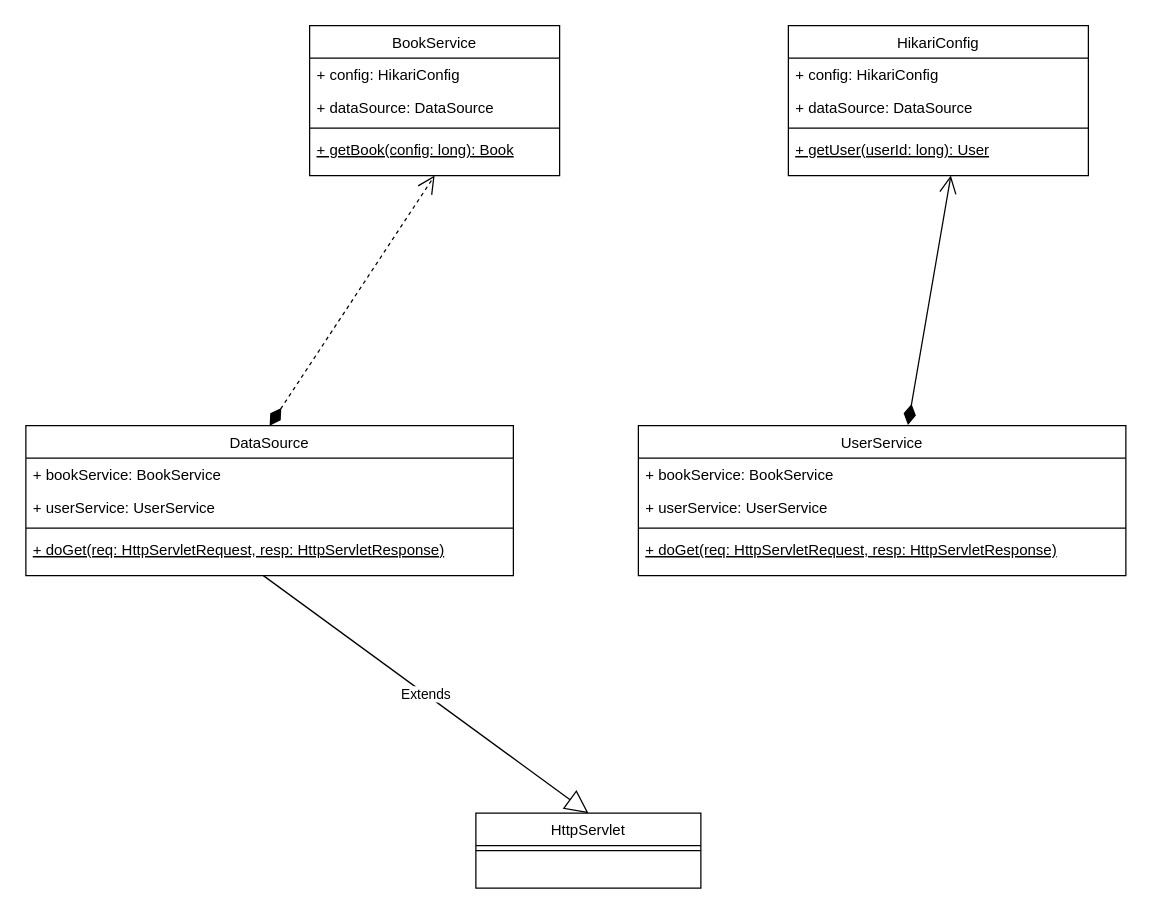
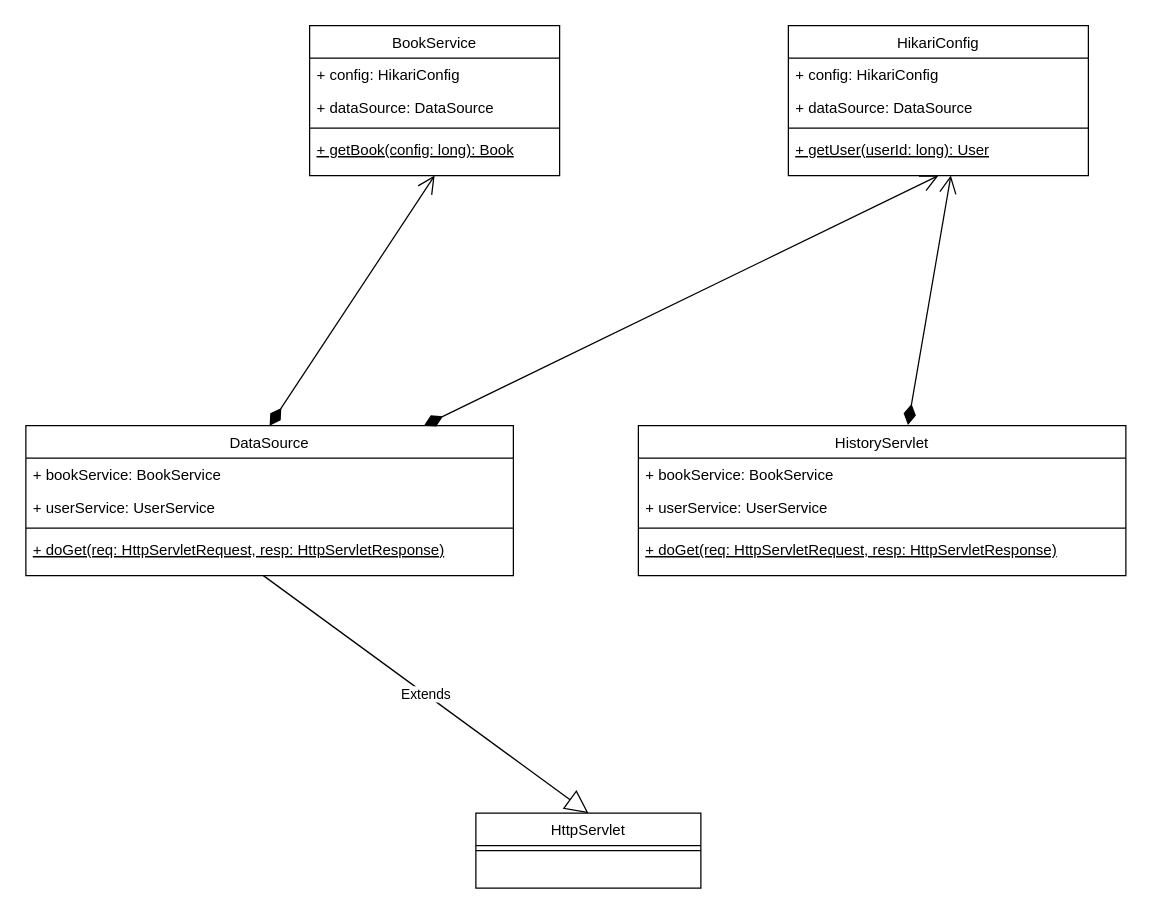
- <mxCell id="17" value="" style="endArrow=open;html=1;endSize=12;startArrow=diamondThin;startSize=14;startFill=1;align=left;verticalAlign=bottom;exitX=0.5;exitY=0;exitDx=0;exitDy=0;entryX=0.5;entryY=1;entryDx=0;entryDy=0;dashed=1;" edge="1" parent="1" source="12" target="2"><mxGeometry x="-1" y="3" relative="1" as="geometry"><mxPoint x="0" y="580" as="sourcePoint" /><mxPoint x="160" y="580" as="targetPoint" /></mxGeometry></mxCell>
+ <mxCell id="17" value="" style="endArrow=open;html=1;endSize=12;startArrow=diamondThin;startSize=14;startFill=1;align=left;verticalAlign=bottom;exitX=0.5;exitY=0;exitDx=0;exitDy=0;entryX=0.5;entryY=1;entryDx=0;entryDy=0;" edge="1" parent="1" source="12" target="2"><mxGeometry x="-1" y="3" relative="1" as="geometry"><mxPoint x="0" y="580" as="sourcePoint" /><mxPoint x="160" y="580" as="targetPoint" /></mxGeometry></mxCell>
+ <mxCell id="26" value="" style="endArrow=open;html=1;endSize=12;startArrow=diamondThin;startSize=14;startFill=1;align=left;verticalAlign=bottom;entryX=0.5;entryY=1;entryDx=0;entryDy=0;" edge="1" parent="1" source="12" target="7"><mxGeometry x="-0.971" relative="1" as="geometry"><mxPoint x="340" y="340" as="sourcePoint" /><mxPoint x="747" y="186" as="targetPoint" /><mxPoint y="1" as="offset" /></mxGeometry></mxCell>
- <mxCell id="21" value="UserService" style="swimlane;fontStyle=0;align=center;verticalAlign=top;childLayout=stackLayout;horizontal=1;startSize=26;horizontalStack=0;resizeParent=1;resizeLast=0;collapsible=1;marginBottom=0;rounded=0;shadow=0;strokeWidth=1;" vertex="1" parent="1"><mxGeometry x="510" y="340" width="390" height="120" as="geometry"><mxRectangle x="130" y="380" width="160" height="26" as="alternateBounds" /></mxGeometry></mxCell>
+ <mxCell id="21" value="HistoryServlet" style="swimlane;fontStyle=0;align=center;verticalAlign=top;childLayout=stackLayout;horizontal=1;startSize=26;horizontalStack=0;resizeParent=1;resizeLast=0;collapsible=1;marginBottom=0;rounded=0;shadow=0;strokeWidth=1;" vertex="1" parent="1"><mxGeometry x="510" y="340" width="390" height="120" as="geometry"><mxRectangle x="130" y="380" width="160" height="26" as="alternateBounds" /></mxGeometry></mxCell>
